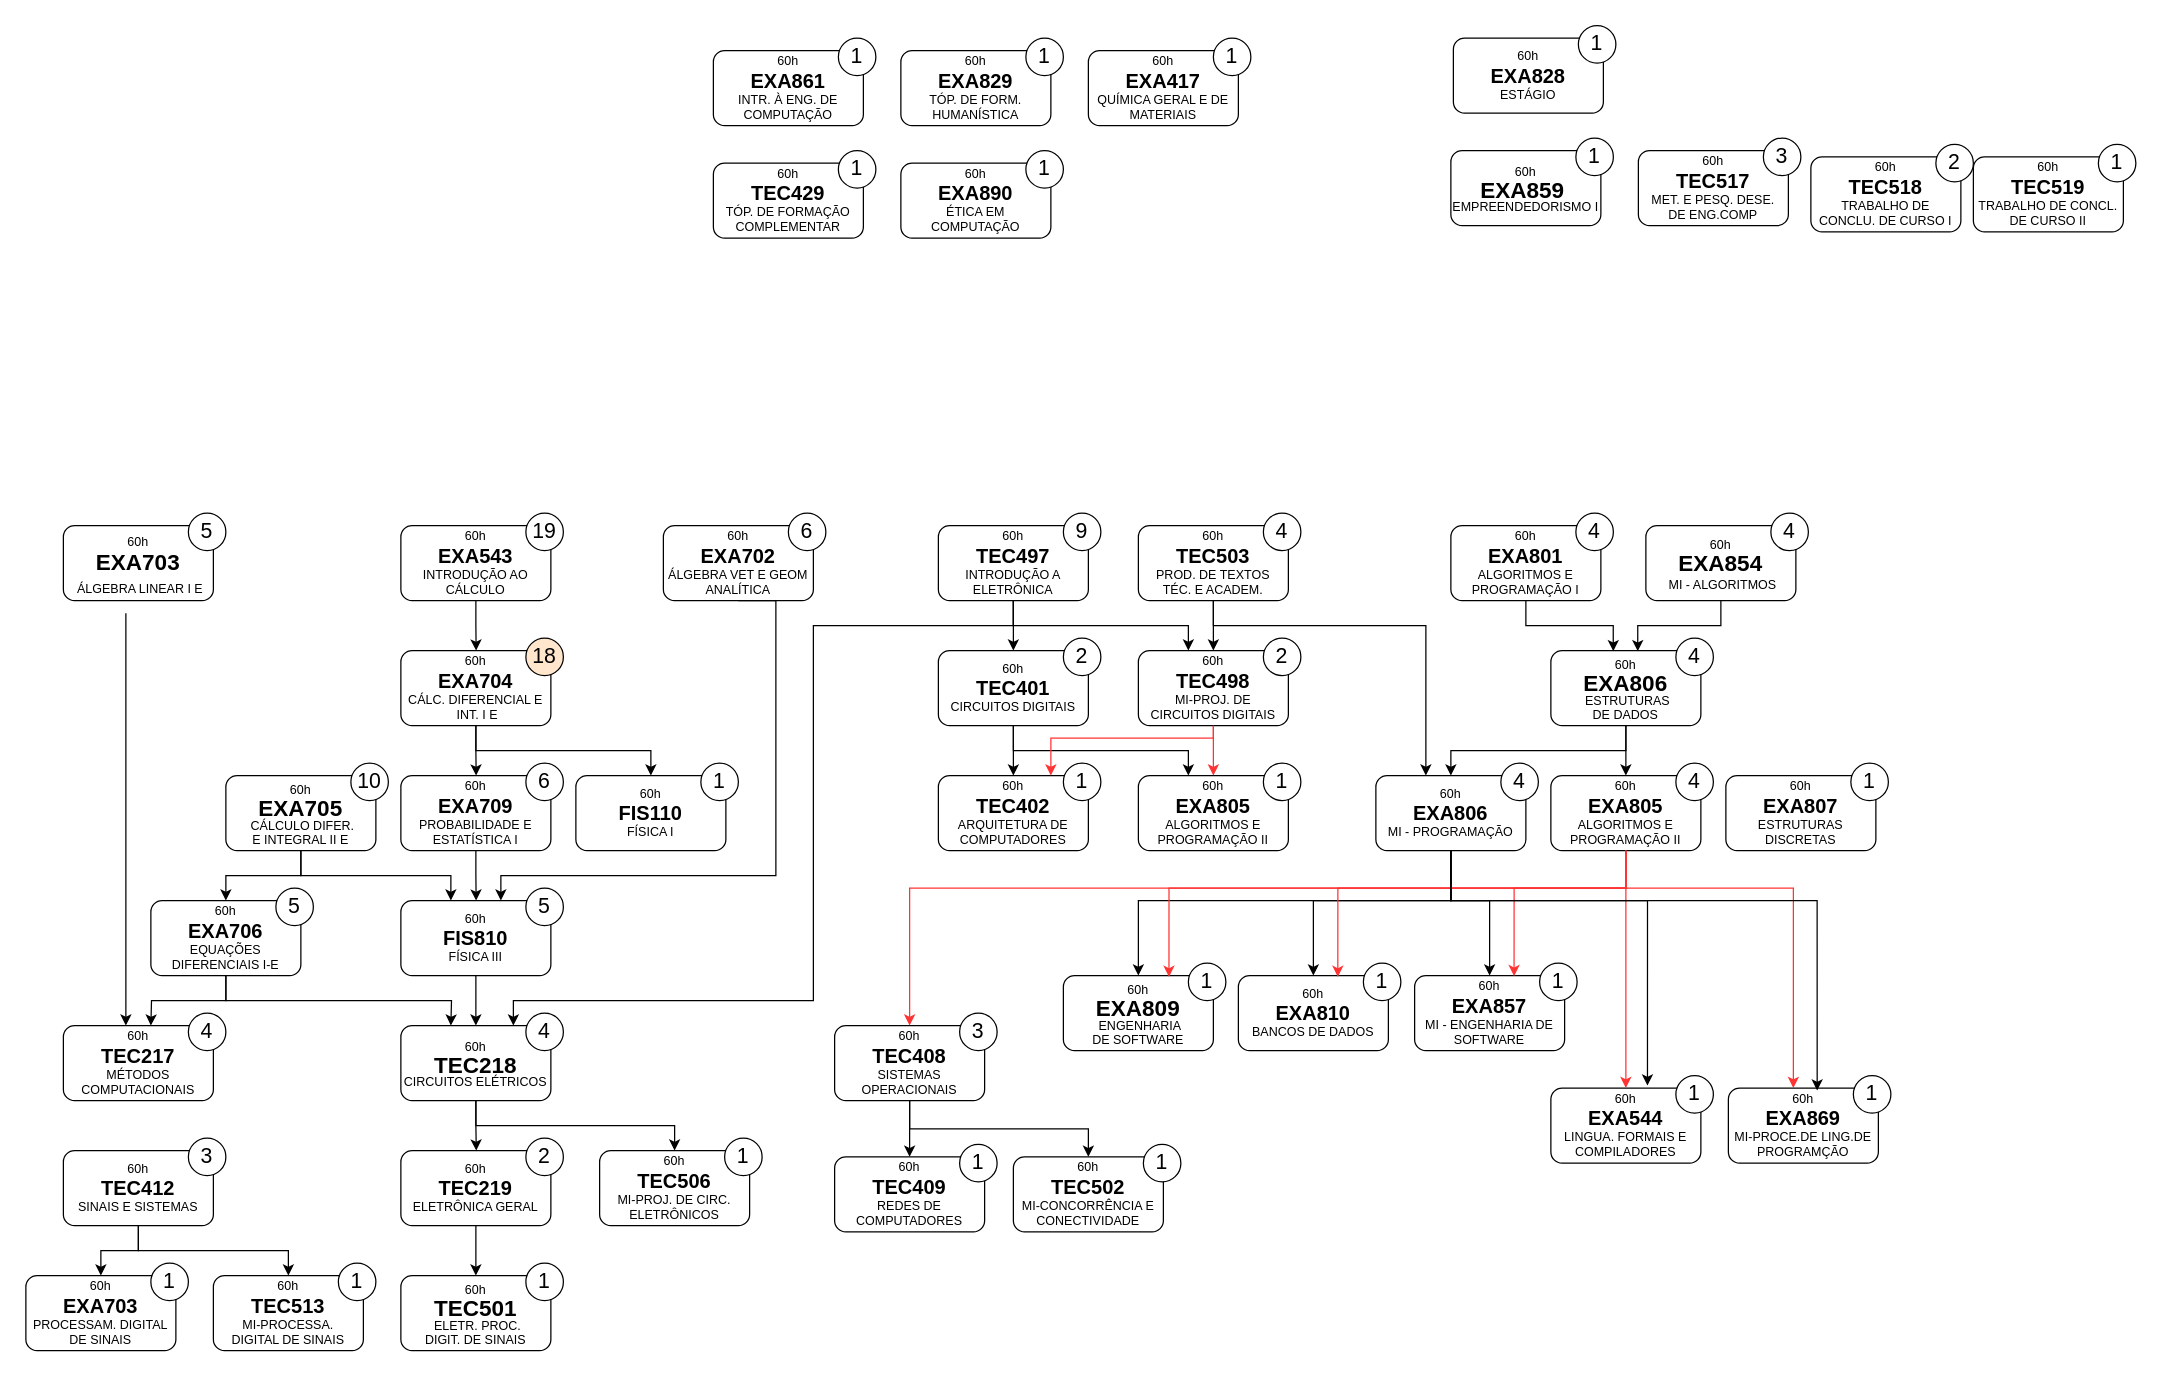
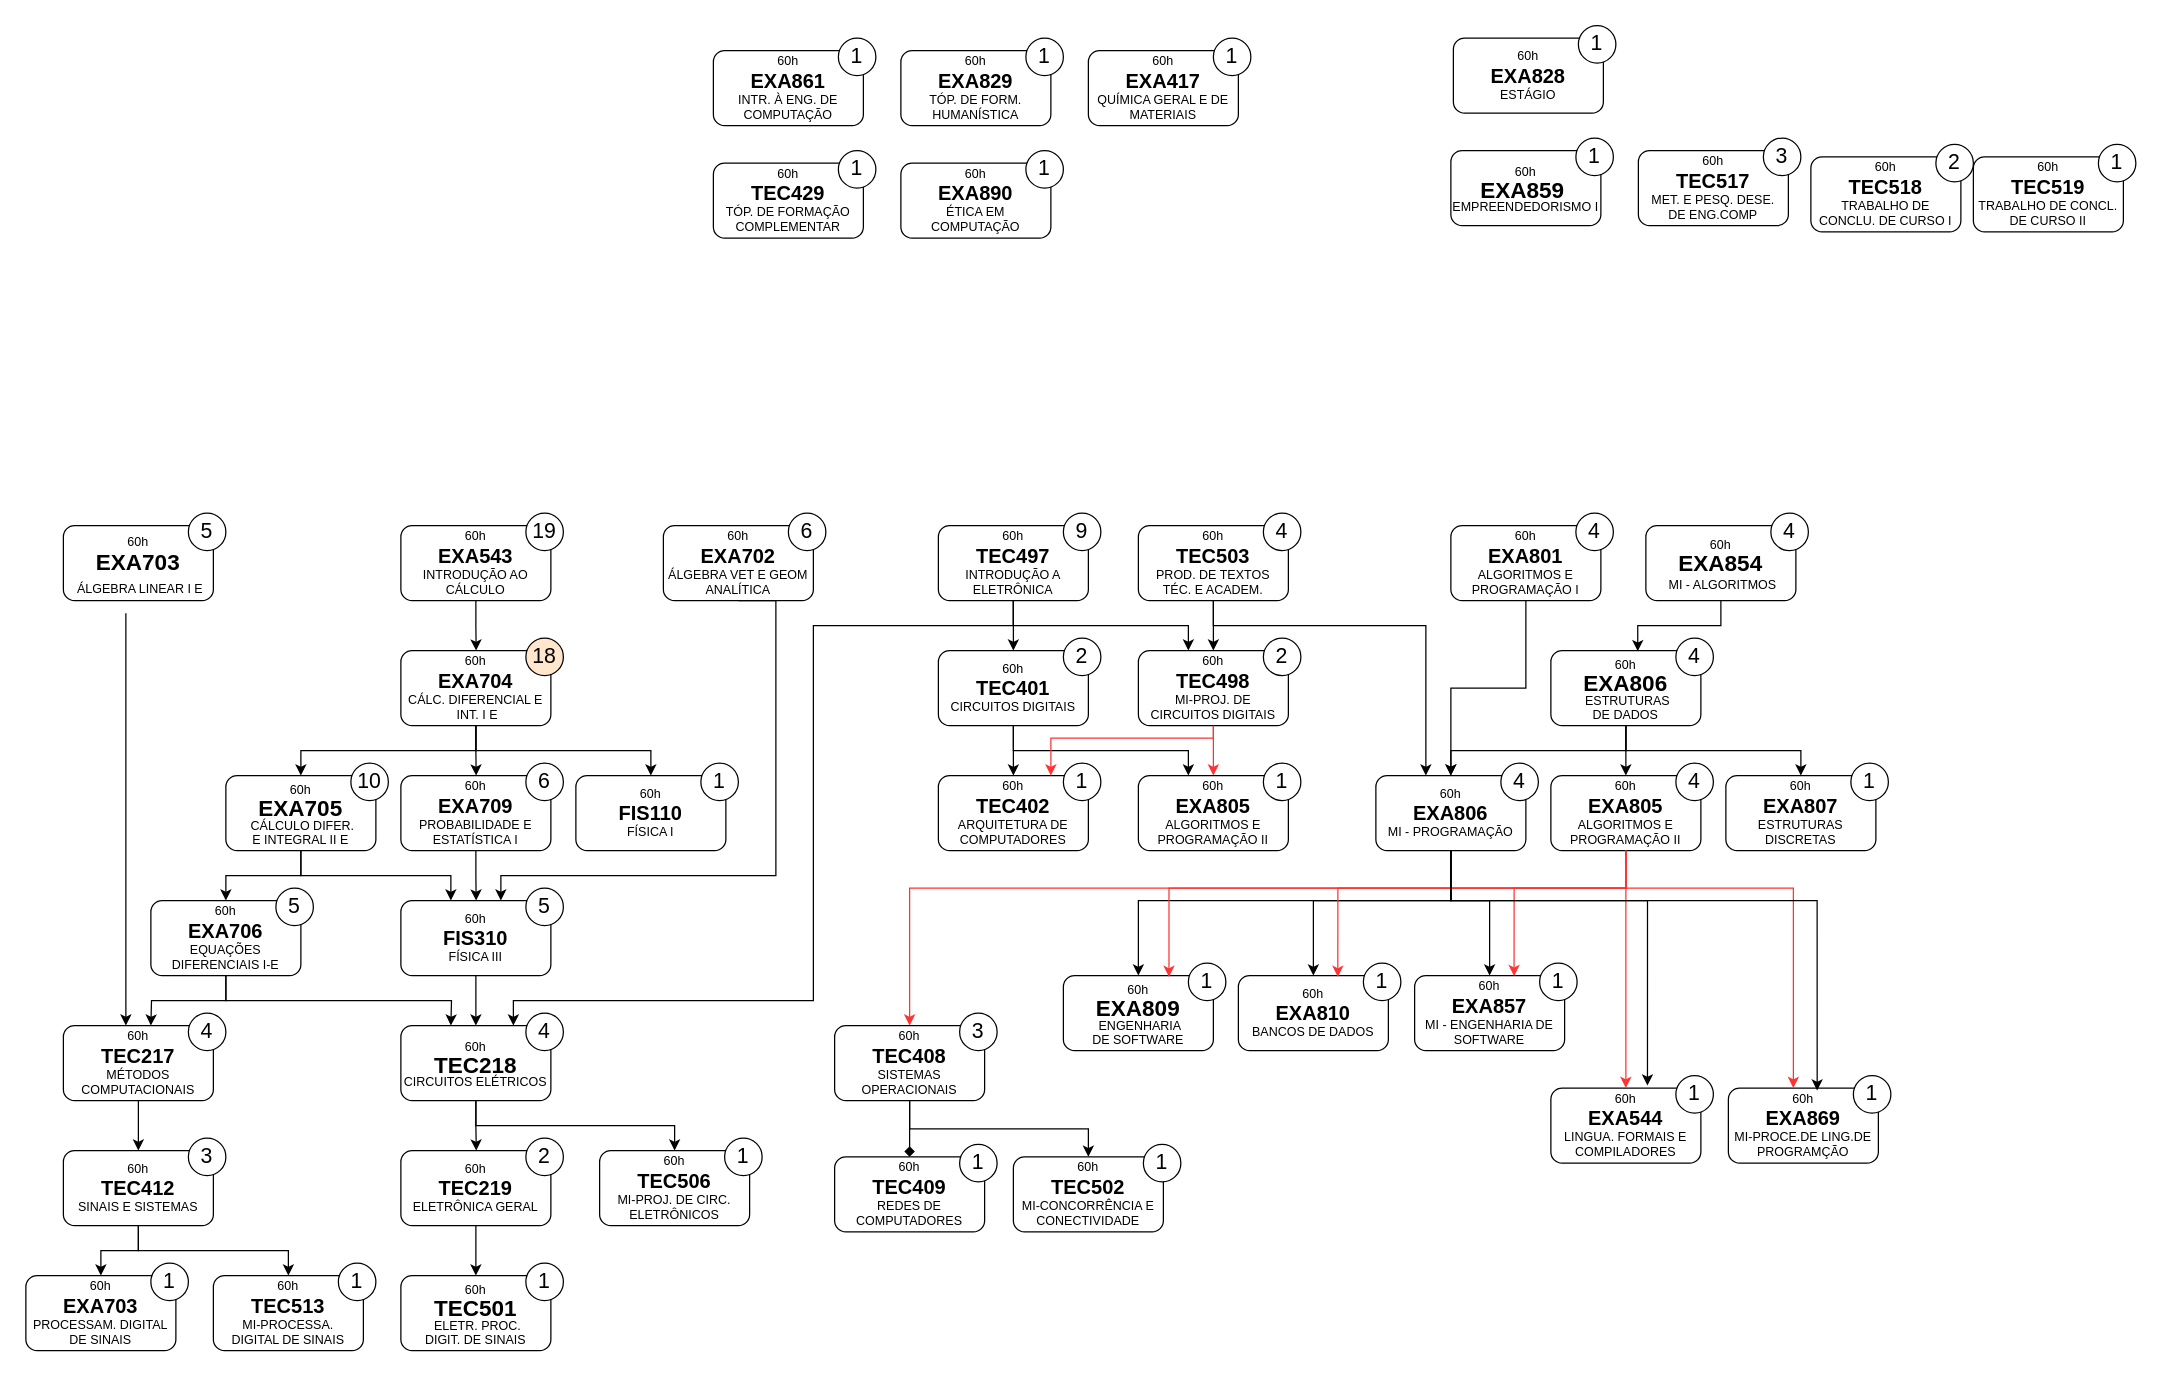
- <mxCell id="177" style="edgeStyle=orthogonalEdgeStyle;rounded=0;orthogonalLoop=1;jettySize=auto;html=1;exitX=0.5;exitY=1;exitDx=0;exitDy=0;fontFamily=Helvetica;fontSize=12;fontColor=default;strokeColor=#000000;entryX=0.416;entryY=0.008;entryDx=0;entryDy=0;entryPerimeter=0;" edge="1" parent="1" source="132" target="121"><mxGeometry relative="1" as="geometry"><mxPoint x="1290" y="510" as="targetPoint" /></mxGeometry></mxCell>
+ <mxCell id="177" style="edgeStyle=orthogonalEdgeStyle;rounded=0;orthogonalLoop=1;jettySize=auto;html=1;exitX=0.5;exitY=1;exitDx=0;exitDy=0;fontFamily=Helvetica;fontSize=12;fontColor=default;strokeColor=#000000;" edge="1" parent="1" source="132" target="84"><mxGeometry relative="1" as="geometry"><mxPoint x="1290" y="510" as="targetPoint" /></mxGeometry></mxCell>
+ <mxCell id="151" style="edgeStyle=orthogonalEdgeStyle;rounded=0;orthogonalLoop=1;jettySize=auto;html=1;exitX=0.5;exitY=1;exitDx=0;exitDy=0;entryX=0.5;entryY=0;entryDx=0;entryDy=0;fontFamily=Helvetica;fontSize=12;fontColor=default;" edge="1" parent="1" source="148" target="48"><mxGeometry relative="1" as="geometry" /></mxCell>
+ <mxCell id="181" style="edgeStyle=orthogonalEdgeStyle;rounded=0;orthogonalLoop=1;jettySize=auto;html=1;exitX=0.5;exitY=1;exitDx=0;exitDy=0;fontFamily=Helvetica;fontSize=12;fontColor=default;strokeColor=#000000;" edge="1" parent="1" source="121" target="103"><mxGeometry relative="1" as="geometry" /></mxCell>
- <mxCell id="54" value="60h&lt;br&gt;&lt;span style=&quot;font-size: 16px;&quot;&gt;&lt;b&gt;FIS810&lt;/b&gt;&lt;/span&gt;&lt;div&gt;FÍSICA III&lt;br&gt;&lt;/div&gt;" style="rounded=1;whiteSpace=wrap;html=1;shadow=0;glass=0;sketch=0;fillStyle=auto;fontSize=10;strokeColor=default;gradientColor=none;" vertex="1" parent="53"><mxGeometry y="10" width="120" height="60" as="geometry" /></mxCell>
+ <mxCell id="54" value="60h&lt;br&gt;&lt;span style=&quot;font-size: 16px;&quot;&gt;&lt;b&gt;FIS310&lt;/b&gt;&lt;/span&gt;&lt;div&gt;FÍSICA III&lt;br&gt;&lt;/div&gt;" style="rounded=1;whiteSpace=wrap;html=1;shadow=0;glass=0;sketch=0;fillStyle=auto;fontSize=10;strokeColor=default;gradientColor=none;" vertex="1" parent="53"><mxGeometry y="10" width="120" height="60" as="geometry" /></mxCell>
+ <mxCell id="161" style="edgeStyle=orthogonalEdgeStyle;rounded=0;orthogonalLoop=1;jettySize=auto;html=1;exitX=0.5;exitY=1;exitDx=0;exitDy=0;entryX=0.5;entryY=0;entryDx=0;entryDy=0;fontFamily=Helvetica;fontSize=12;fontColor=default;" edge="1" parent="1" source="140" target="75"><mxGeometry relative="1" as="geometry" /></mxCell>
- <mxCell id="183" style="edgeStyle=orthogonalEdgeStyle;rounded=0;orthogonalLoop=1;jettySize=auto;html=1;exitX=0.5;exitY=1;exitDx=0;exitDy=0;fontFamily=Helvetica;fontSize=12;fontColor=default;strokeColor=#000000;" edge="1" parent="1" source="93" target="96"><mxGeometry relative="1" as="geometry" /></mxCell>
+ <mxCell id="183" style="edgeStyle=orthogonalEdgeStyle;rounded=0;orthogonalLoop=1;jettySize=auto;html=1;exitX=0.5;exitY=1;exitDx=0;exitDy=0;fontFamily=Helvetica;fontSize=12;fontColor=default;strokeColor=#000000;endArrow=diamond;" edge="1" parent="1" source="93" target="96"><mxGeometry relative="1" as="geometry" /></mxCell>
